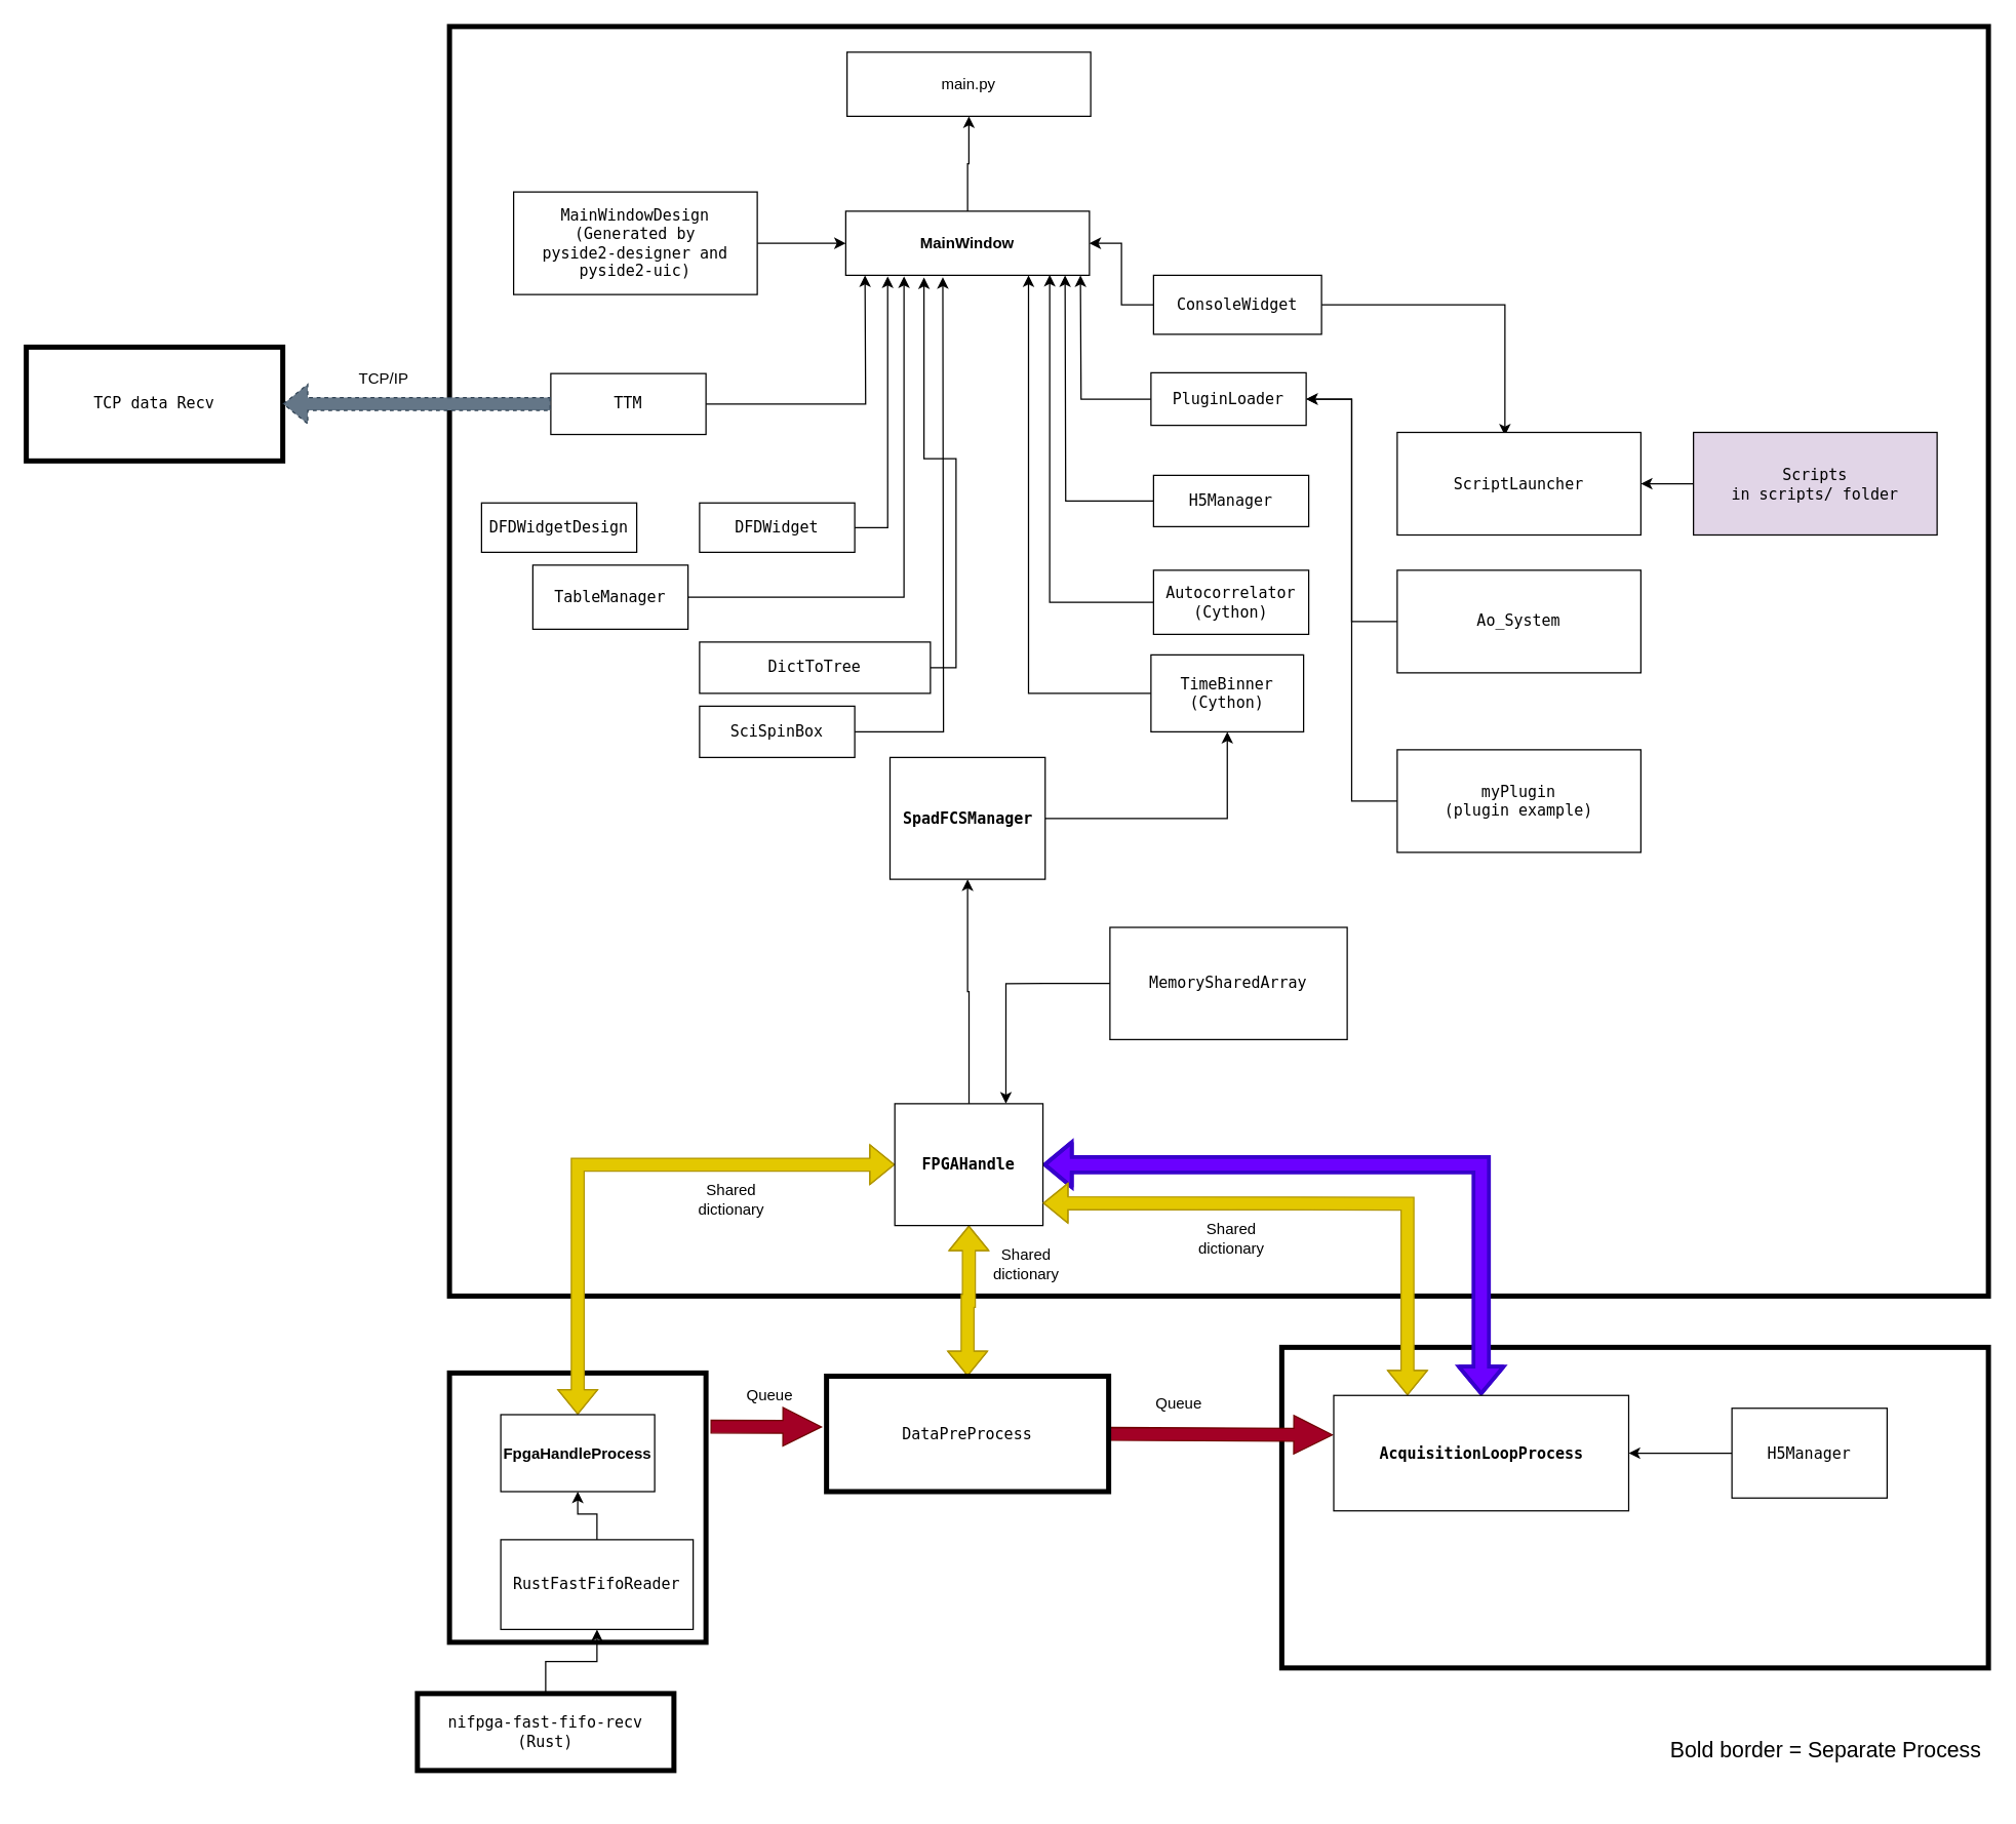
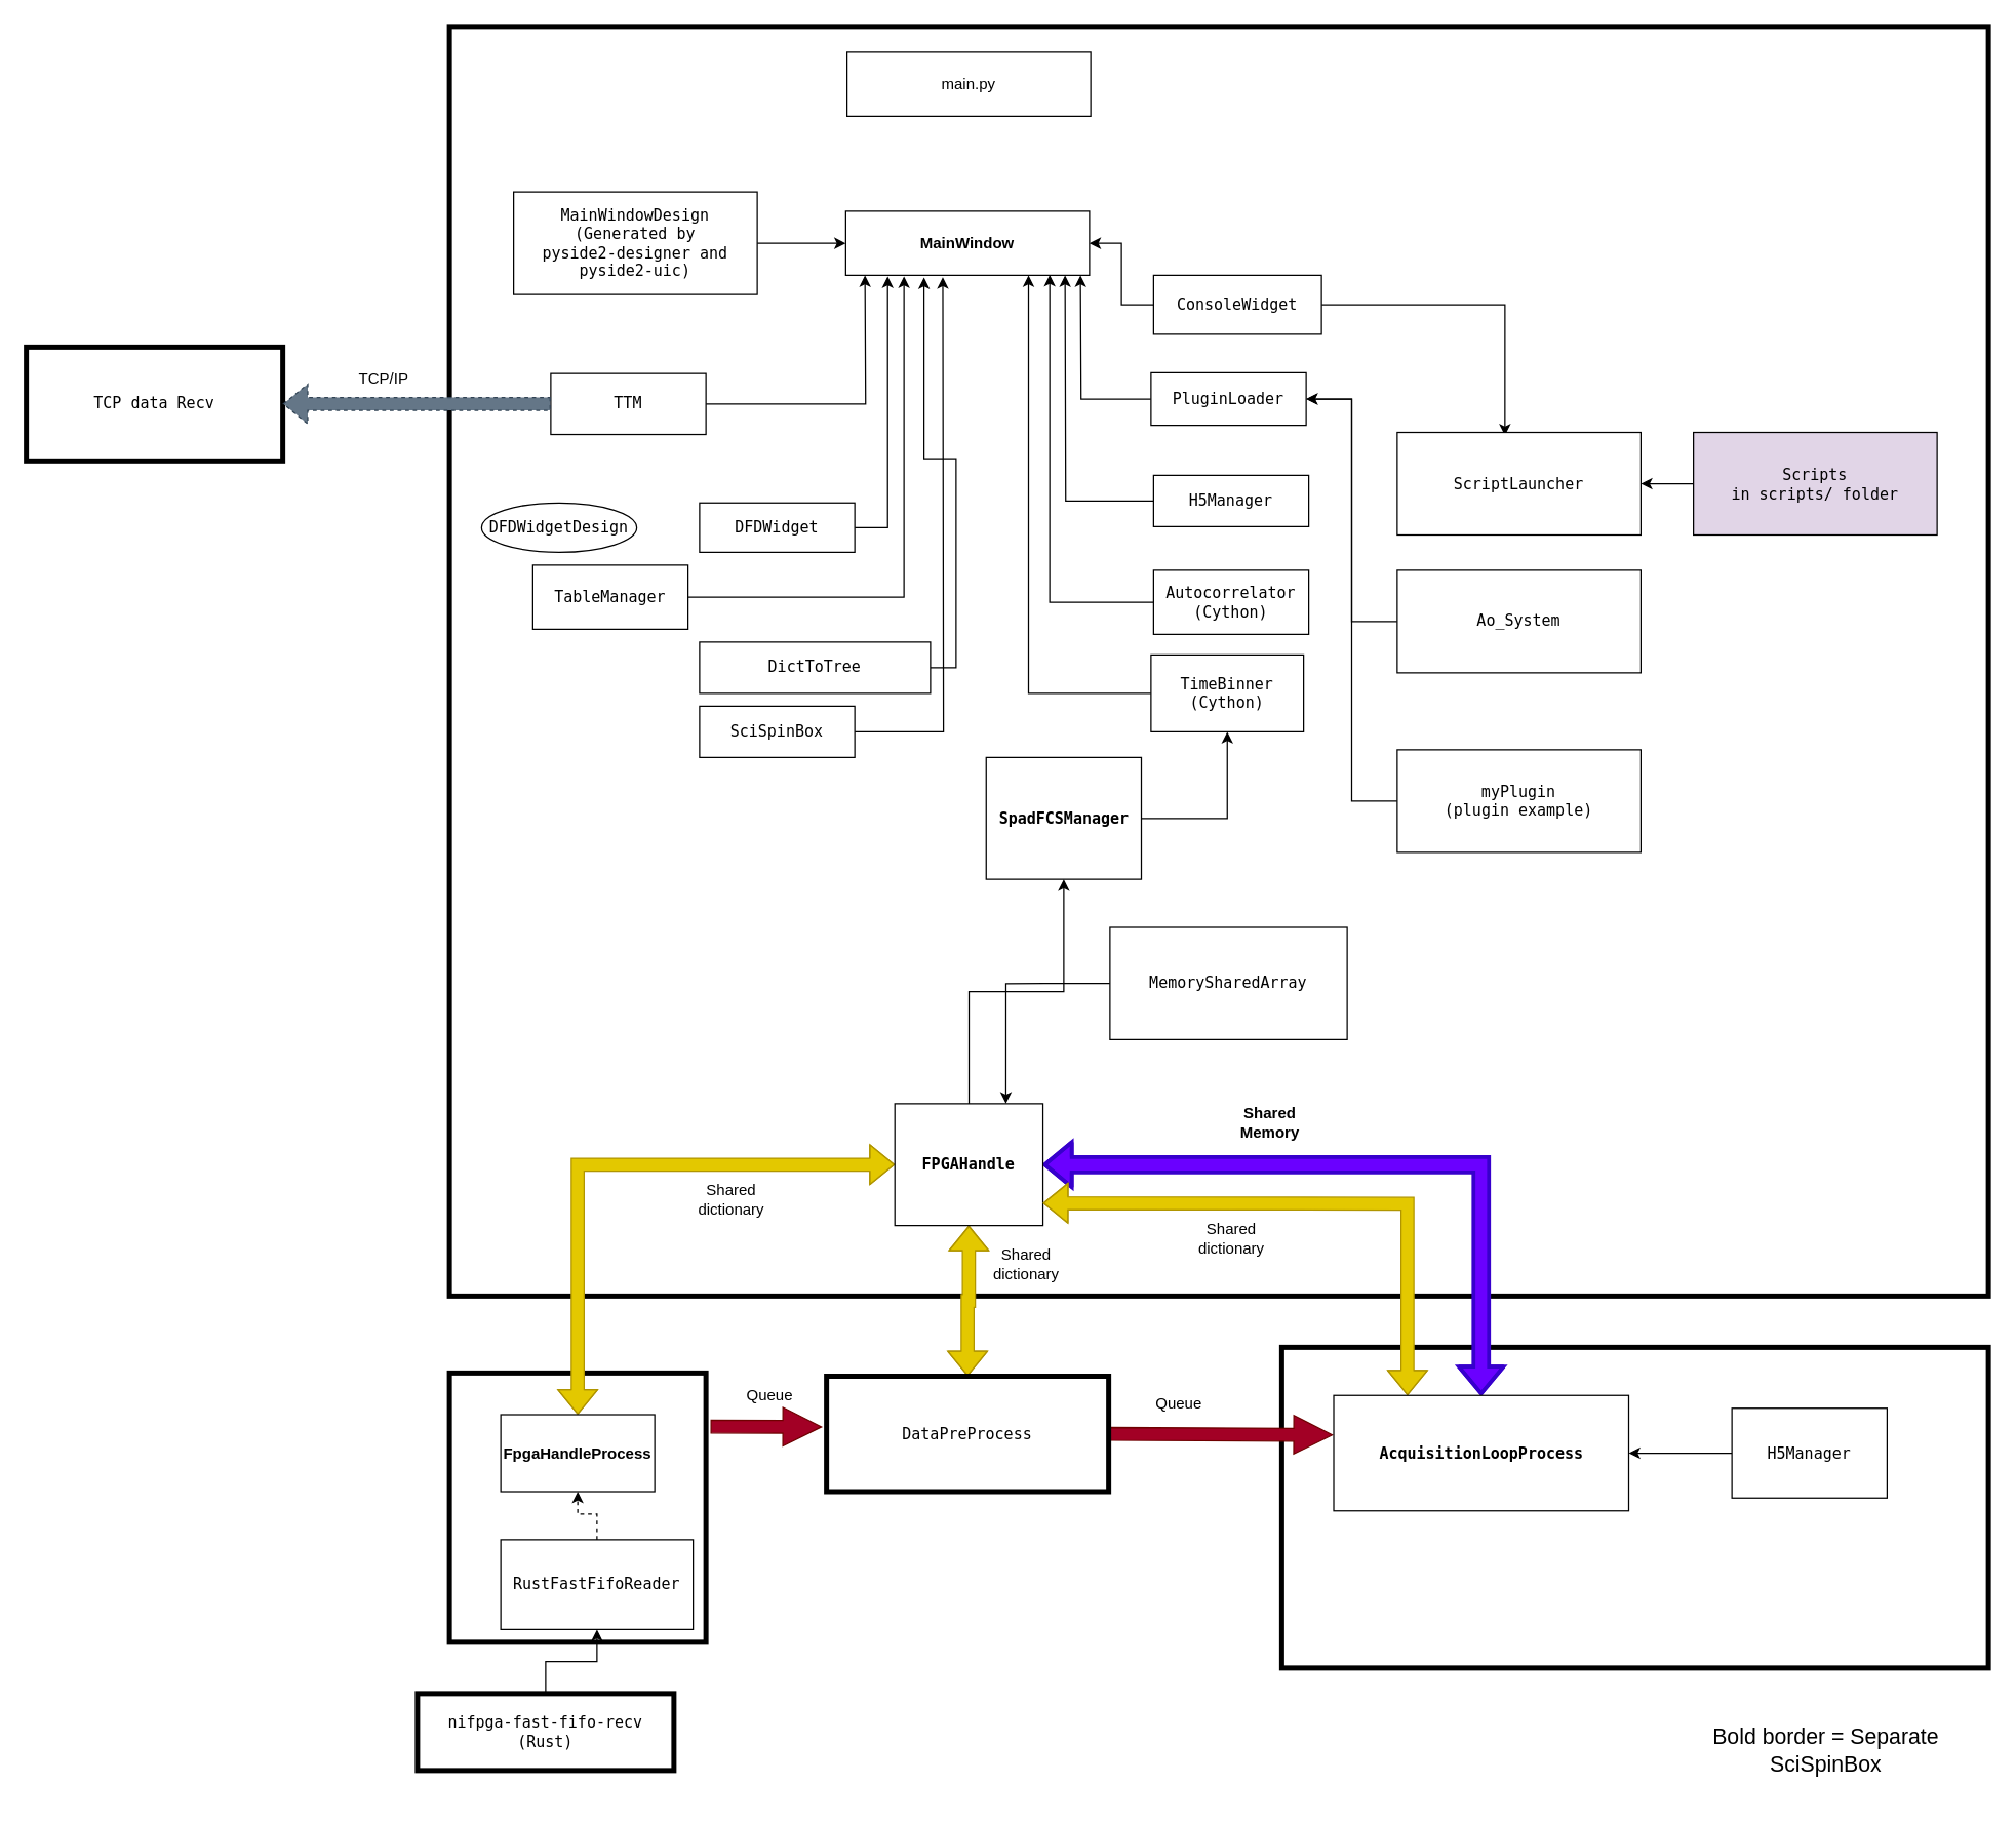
- <mxCell id="5" style="edgeStyle=orthogonalEdgeStyle;rounded=0;orthogonalLoop=1;jettySize=auto;html=1;exitX=0.5;exitY=0;exitDx=0;exitDy=0;entryX=0.5;entryY=1;entryDx=0;entryDy=0;" edge="1" parent="1" source="6" target="64"><mxGeometry relative="1" as="geometry" /></mxCell>
- <mxCell id="67" value="&lt;code&gt;DFDWidgetDesign&lt;br&gt;&lt;/code&gt;" style="rounded=0;whiteSpace=wrap;html=1;" vertex="1" parent="1"><mxGeometry x="375" y="391.5" width="121" height="38.5" as="geometry" /></mxCell>
+ <mxCell id="67" value="&lt;code&gt;DFDWidgetDesign&lt;br&gt;&lt;/code&gt;" style="ellipse;whiteSpace=wrap;html=1;" vertex="1" parent="1"><mxGeometry x="375" y="391.5" width="121" height="38.5" as="geometry" /></mxCell>
- <mxCell id="22" value="&lt;code&gt;SpadFCSManager&lt;br&gt;&lt;/code&gt;" style="rounded=0;whiteSpace=wrap;html=1;fontStyle=1" parent="1" vertex="1"><mxGeometry x="693.5" y="590" width="121" height="95" as="geometry" /></mxCell>
+ <mxCell id="22" value="&lt;code&gt;SpadFCSManager&lt;br&gt;&lt;/code&gt;" style="rounded=0;whiteSpace=wrap;html=1;fontStyle=1" parent="1" vertex="1"><mxGeometry x="768.5" y="590" width="121" height="95" as="geometry" /></mxCell>
+ <mxCell id="47" value="Shared Memory" style="text;html=1;strokeColor=none;fillColor=none;align=center;verticalAlign=middle;whiteSpace=wrap;rounded=0;fontStyle=1" parent="1" vertex="1"><mxGeometry x="960" y="860" width="60" height="30" as="geometry" /></mxCell>
- <mxCell id="43" style="edgeStyle=orthogonalEdgeStyle;rounded=0;orthogonalLoop=1;jettySize=auto;html=1;entryX=0.5;entryY=1;entryDx=0;entryDy=0;" parent="1" source="44" target="45" edge="1"><mxGeometry relative="1" as="geometry" /></mxCell>
+ <mxCell id="43" style="edgeStyle=orthogonalEdgeStyle;rounded=0;orthogonalLoop=1;jettySize=auto;html=1;entryX=0.5;entryY=1;entryDx=0;entryDy=0;dashed=1;" parent="1" source="44" target="45" edge="1"><mxGeometry relative="1" as="geometry" /></mxCell>
- <mxCell id="37" value="&lt;font style=&quot;font-size: 17px;&quot;&gt;Bold border = Separate Process&lt;/font&gt;" style="text;html=1;strokeColor=none;fillColor=none;align=center;verticalAlign=middle;whiteSpace=wrap;rounded=0;" parent="1" vertex="1"><mxGeometry x="1295.5" y="1330" width="254.5" height="70" as="geometry" /></mxCell>
+ <mxCell id="37" value="&lt;font style=&quot;font-size: 17px;&quot;&gt;Bold border = Separate SciSpinBox&lt;/font&gt;" style="text;html=1;strokeColor=none;fillColor=none;align=center;verticalAlign=middle;whiteSpace=wrap;rounded=0;" parent="1" vertex="1"><mxGeometry x="1295.5" y="1330" width="254.5" height="70" as="geometry" /></mxCell>
